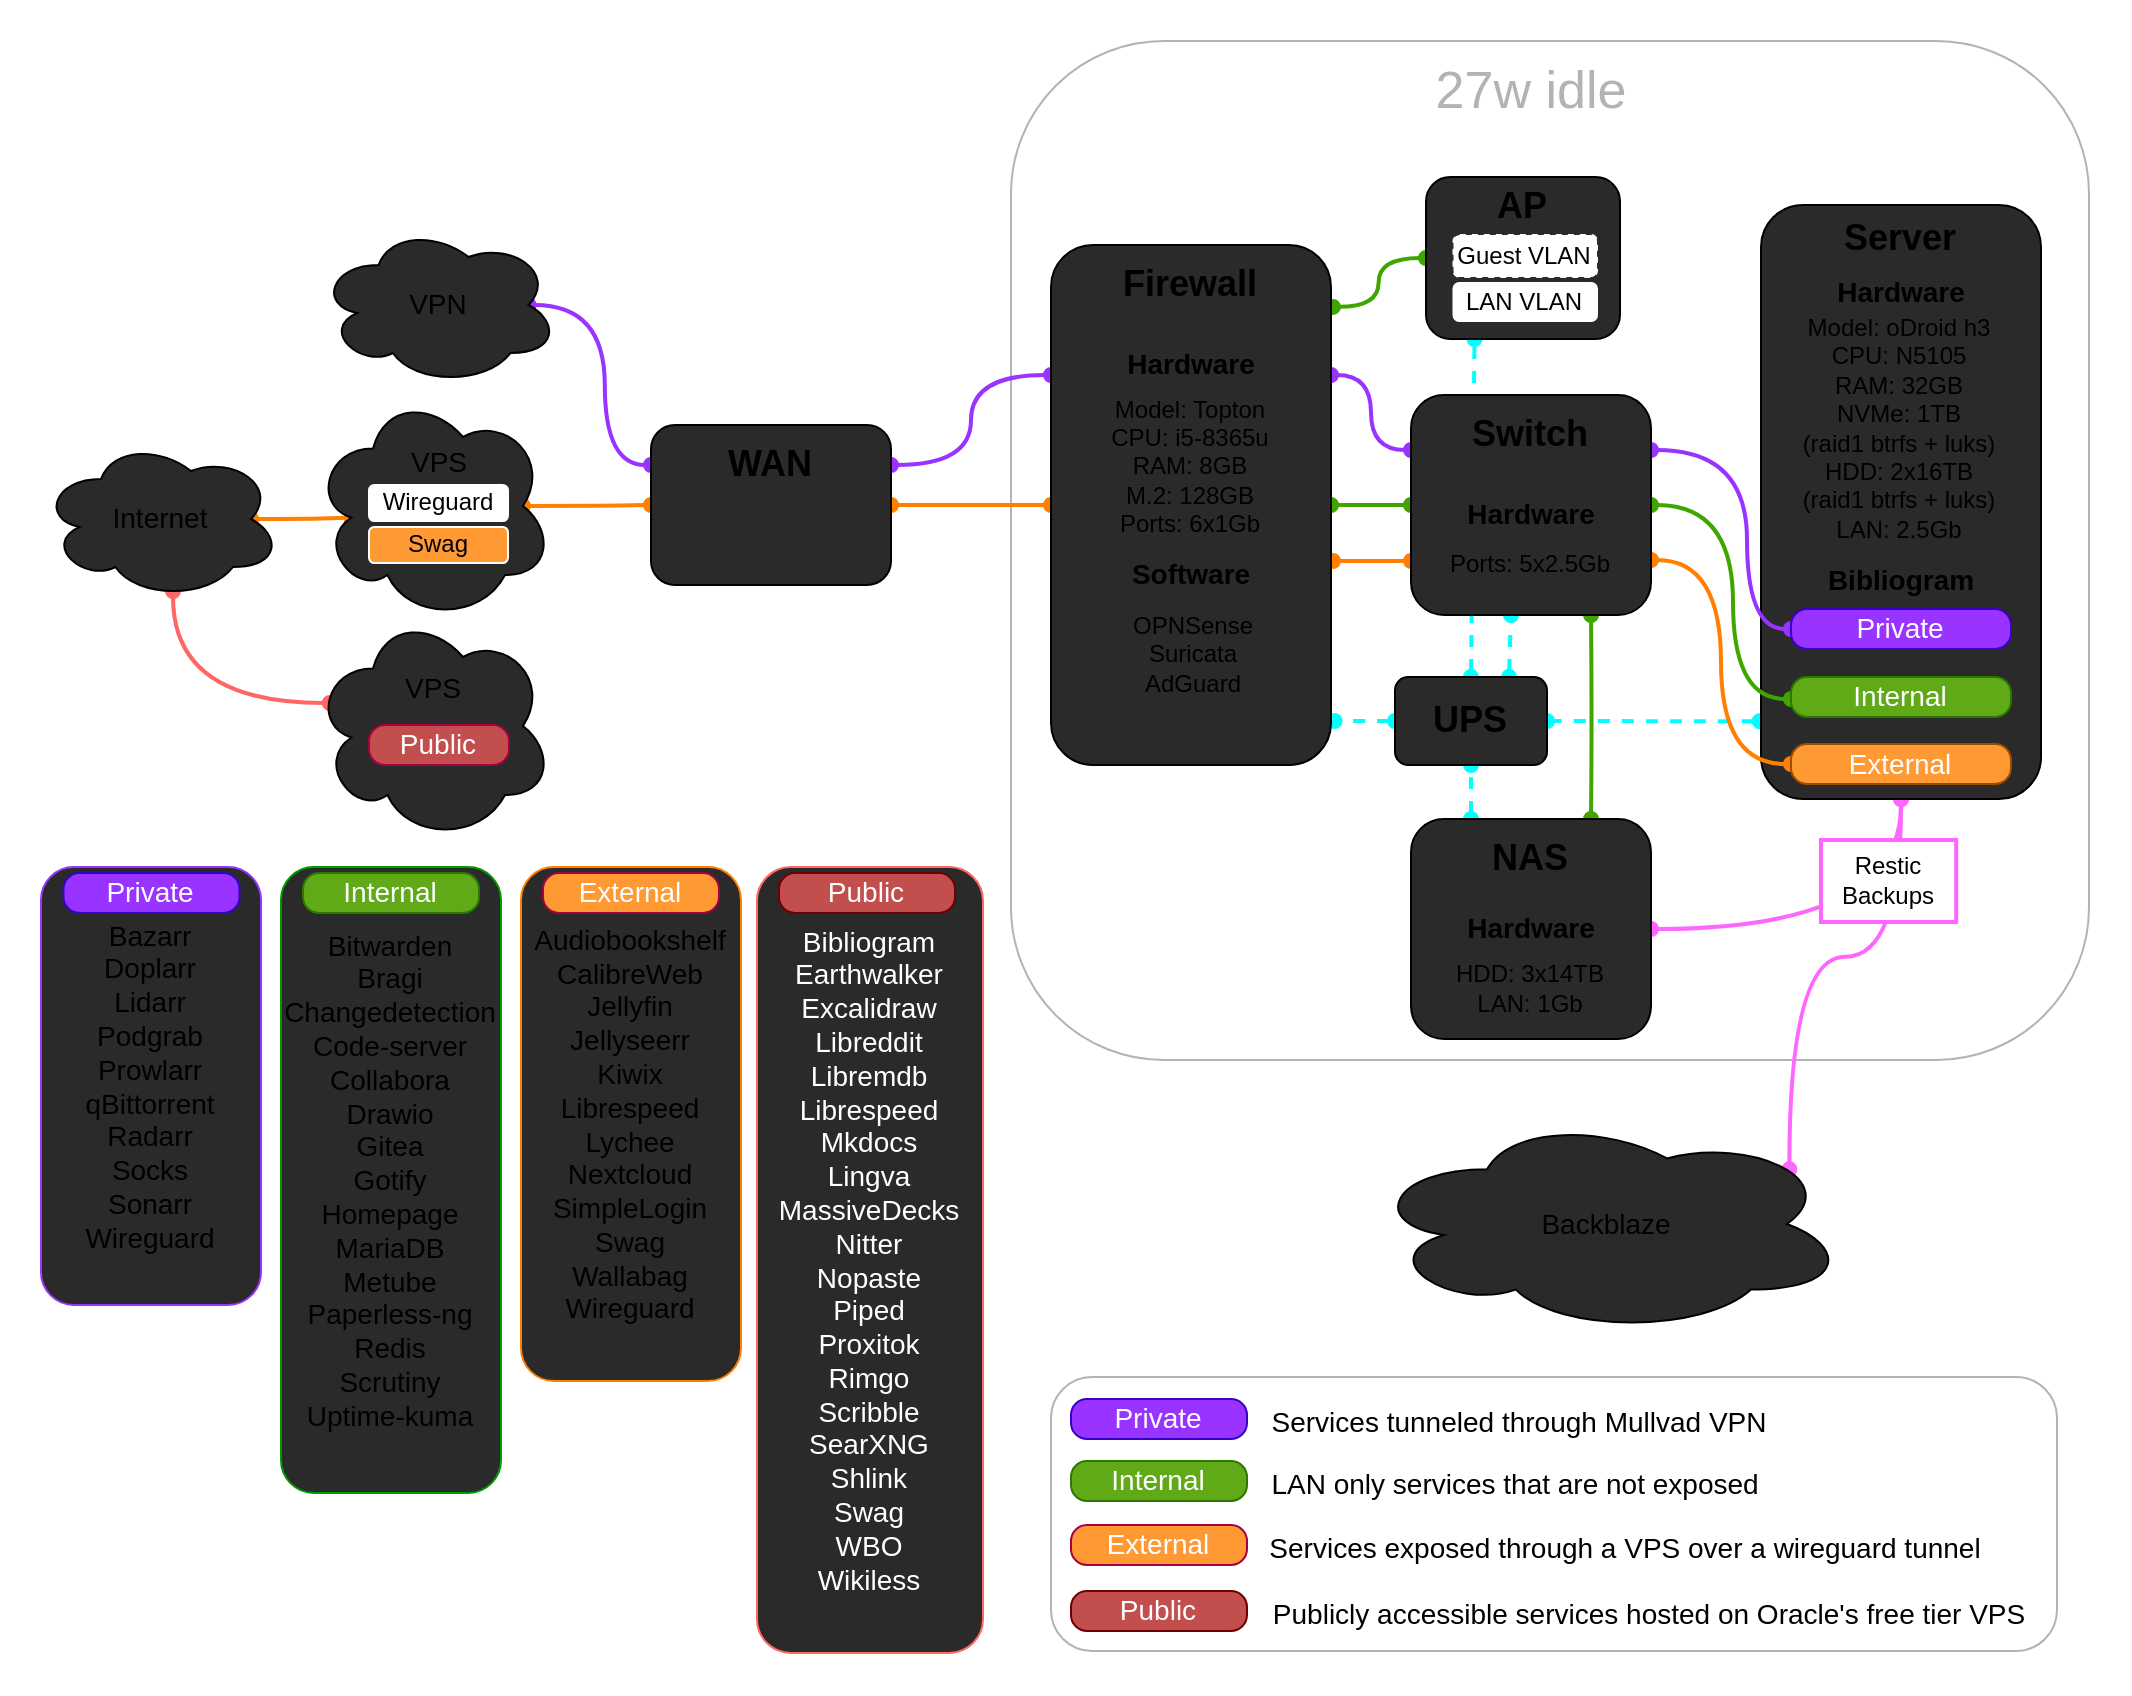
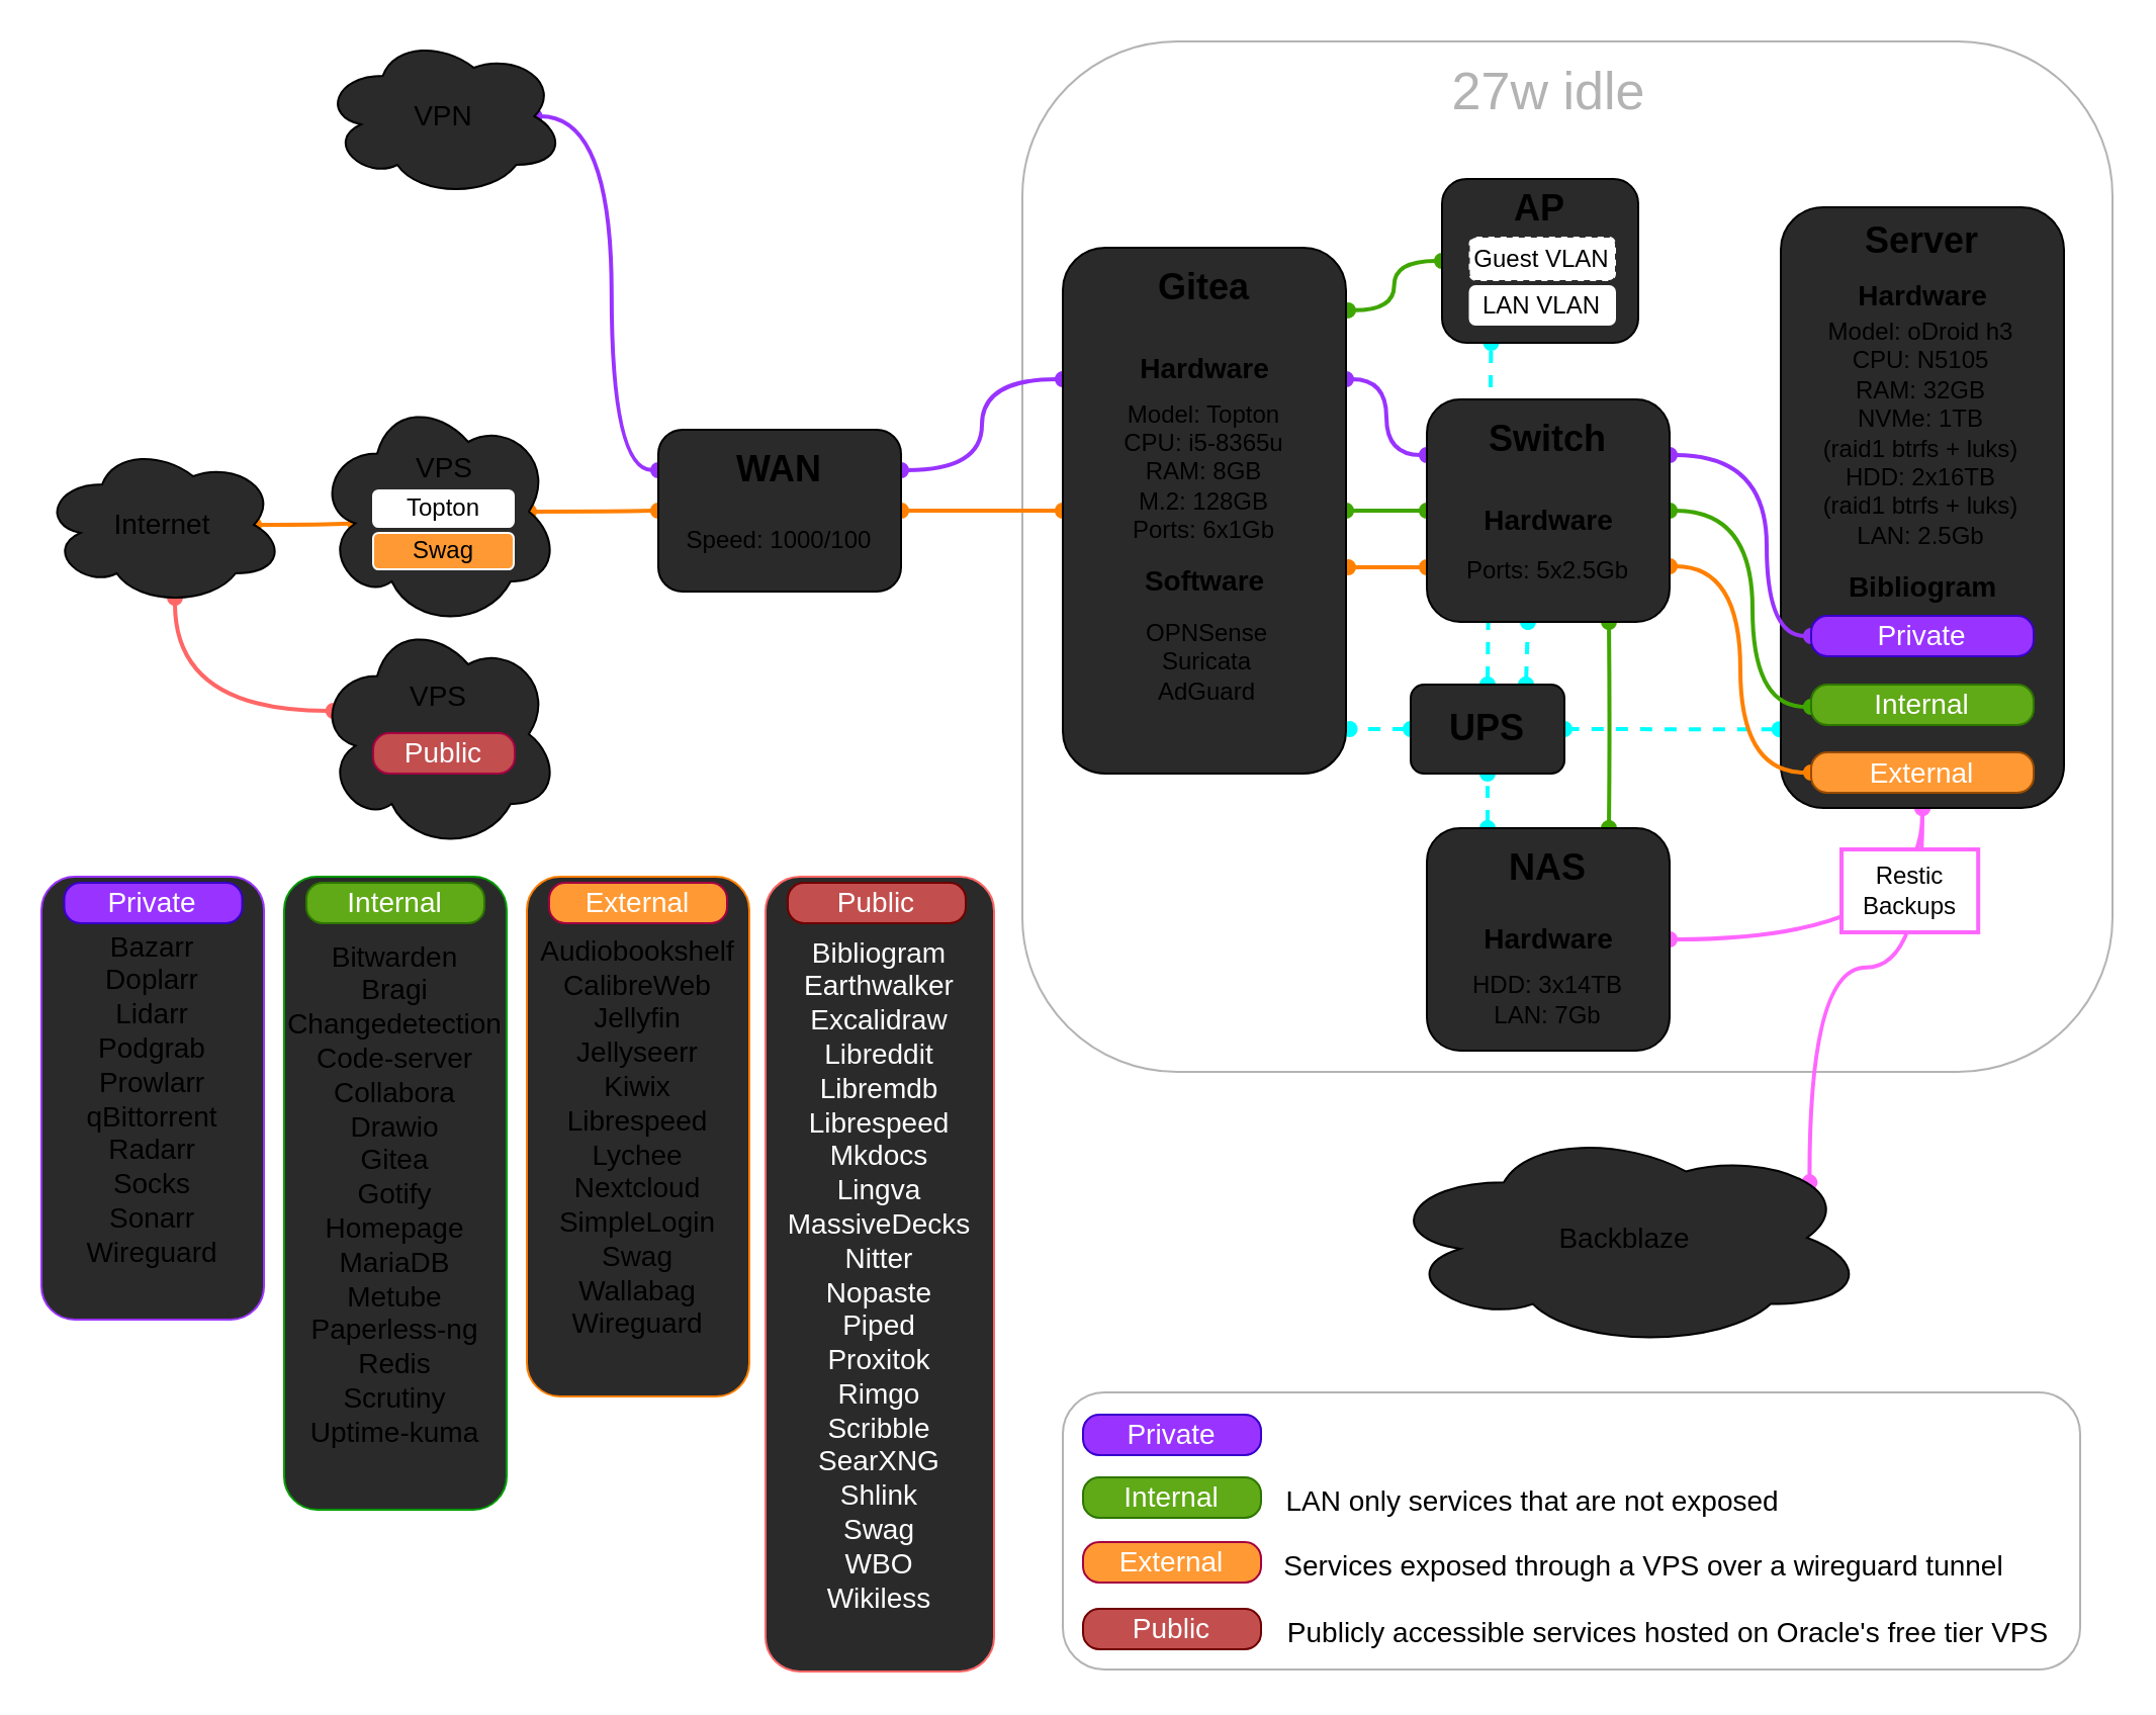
- <mxCell id="68" value="Firewall" style="text;html=1;strokeColor=none;fillColor=none;align=center;verticalAlign=middle;whiteSpace=wrap;rounded=0;horizontal=1;fontSize=18;fontStyle=1" parent="1" vertex="1"><mxGeometry x="575" y="132" width="40" height="20" as="geometry" /></mxCell>
+ <mxCell id="68" value="Gitea" style="text;html=1;strokeColor=none;fillColor=none;align=center;verticalAlign=middle;whiteSpace=wrap;rounded=0;horizontal=1;fontSize=18;fontStyle=1" parent="1" vertex="1"><mxGeometry x="575" y="132" width="40" height="20" as="geometry" /></mxCell>
- <mxCell id="47" value="VPN" style="ellipse;shape=cloud;whiteSpace=wrap;html=1;fontSize=14;fillColor=#2A2A2A;" parent="1" vertex="1"><mxGeometry x="158.75" y="112" width="120" height="80" as="geometry" /></mxCell>
+ <mxCell id="47" value="VPN" style="ellipse;shape=cloud;whiteSpace=wrap;html=1;fontSize=14;fillColor=#2A2A2A;" parent="1" vertex="1"><mxGeometry x="158.75" y="17" width="120" height="80" as="geometry" /></mxCell>
- <mxCell id="53" value="Wireguard" style="rounded=1;whiteSpace=wrap;html=1;fontSize=12;strokeColor=#FFFFFF;" parent="1" vertex="1"><mxGeometry x="184" y="242" width="69.5" height="18" as="geometry" /></mxCell>
+ <mxCell id="53" value="Topton" style="rounded=1;whiteSpace=wrap;html=1;fontSize=12;strokeColor=#FFFFFF;" parent="1" vertex="1"><mxGeometry x="184" y="242" width="69.5" height="18" as="geometry" /></mxCell>
+ <mxCell id="41" value="Speed: 1000/100" style="text;html=1;strokeColor=none;fillColor=none;align=center;verticalAlign=middle;whiteSpace=wrap;rounded=0;" parent="1" vertex="1"><mxGeometry x="335" y="252" width="100" height="30" as="geometry" /></mxCell>
- <mxCell id="43" value="HDD: 3x14TB&lt;br&gt;LAN: 1Gb" style="text;html=1;strokeColor=none;fillColor=none;align=center;verticalAlign=middle;whiteSpace=wrap;rounded=0;" parent="1" vertex="1"><mxGeometry x="715" y="479" width="100" height="30" as="geometry" /></mxCell>
+ <mxCell id="43" value="HDD: 3x14TB&lt;br&gt;LAN: 7Gb" style="text;html=1;strokeColor=none;fillColor=none;align=center;verticalAlign=middle;whiteSpace=wrap;rounded=0;" parent="1" vertex="1"><mxGeometry x="715" y="479" width="100" height="30" as="geometry" /></mxCell>
- <mxCell id="83" value="Services tunneled through Mullvad VPN" style="text;html=1;align=center;verticalAlign=middle;resizable=0;points=[];autosize=1;fontSize=14;fontStyle=0" vertex="1" parent="1"><mxGeometry x="630" y="700" width="257" height="21" as="geometry" /></mxCell>
